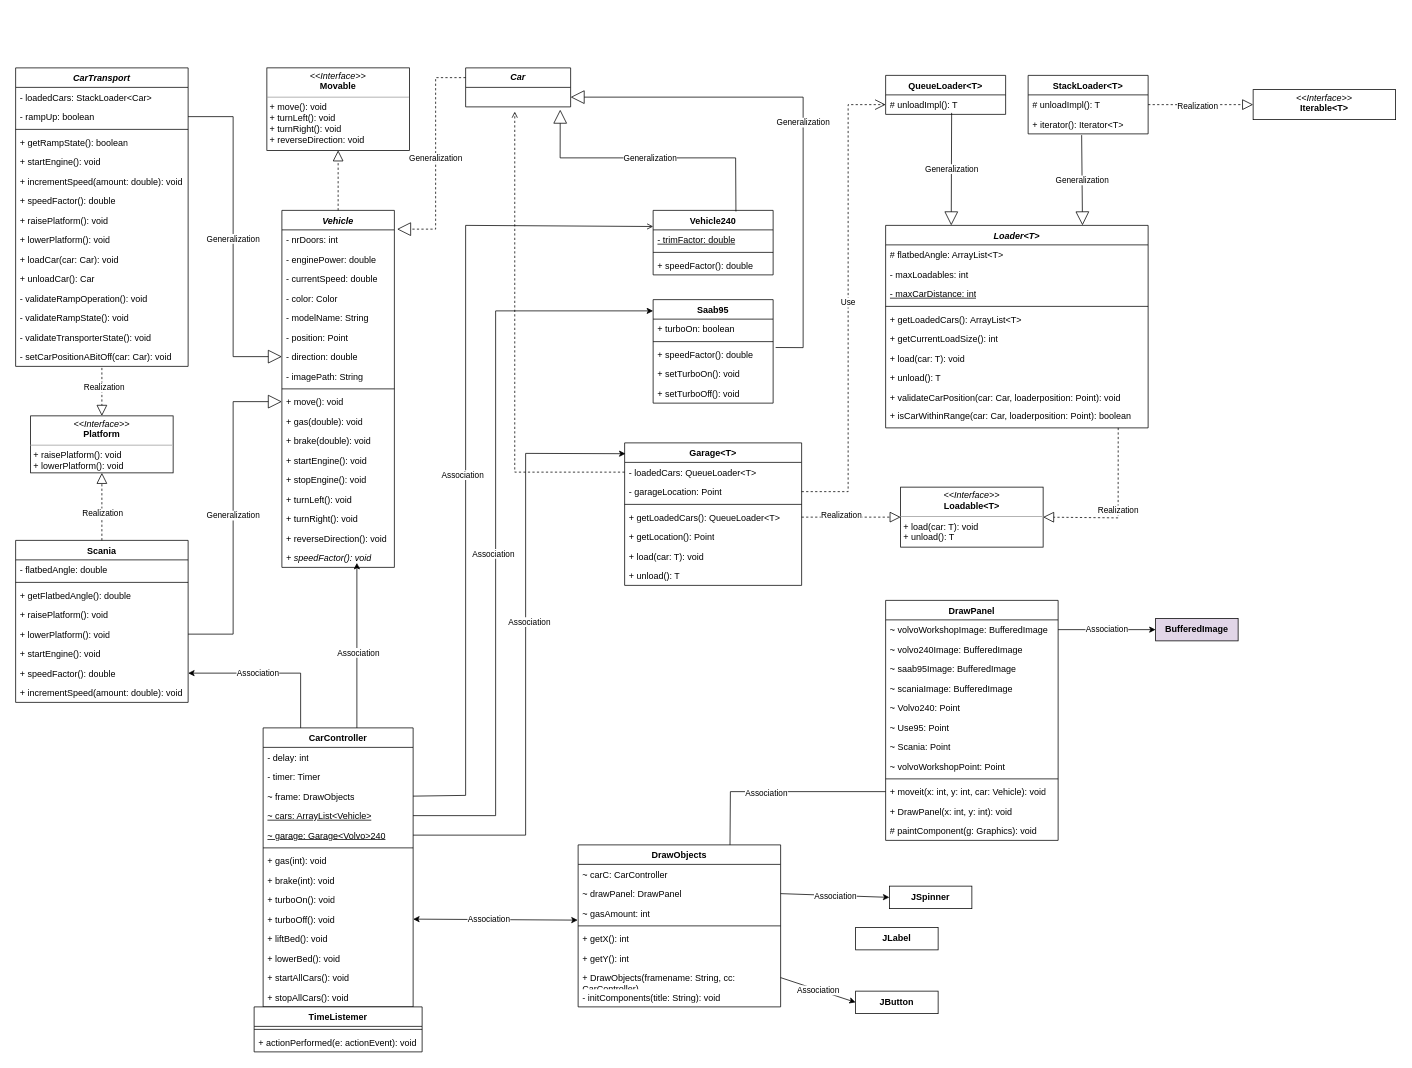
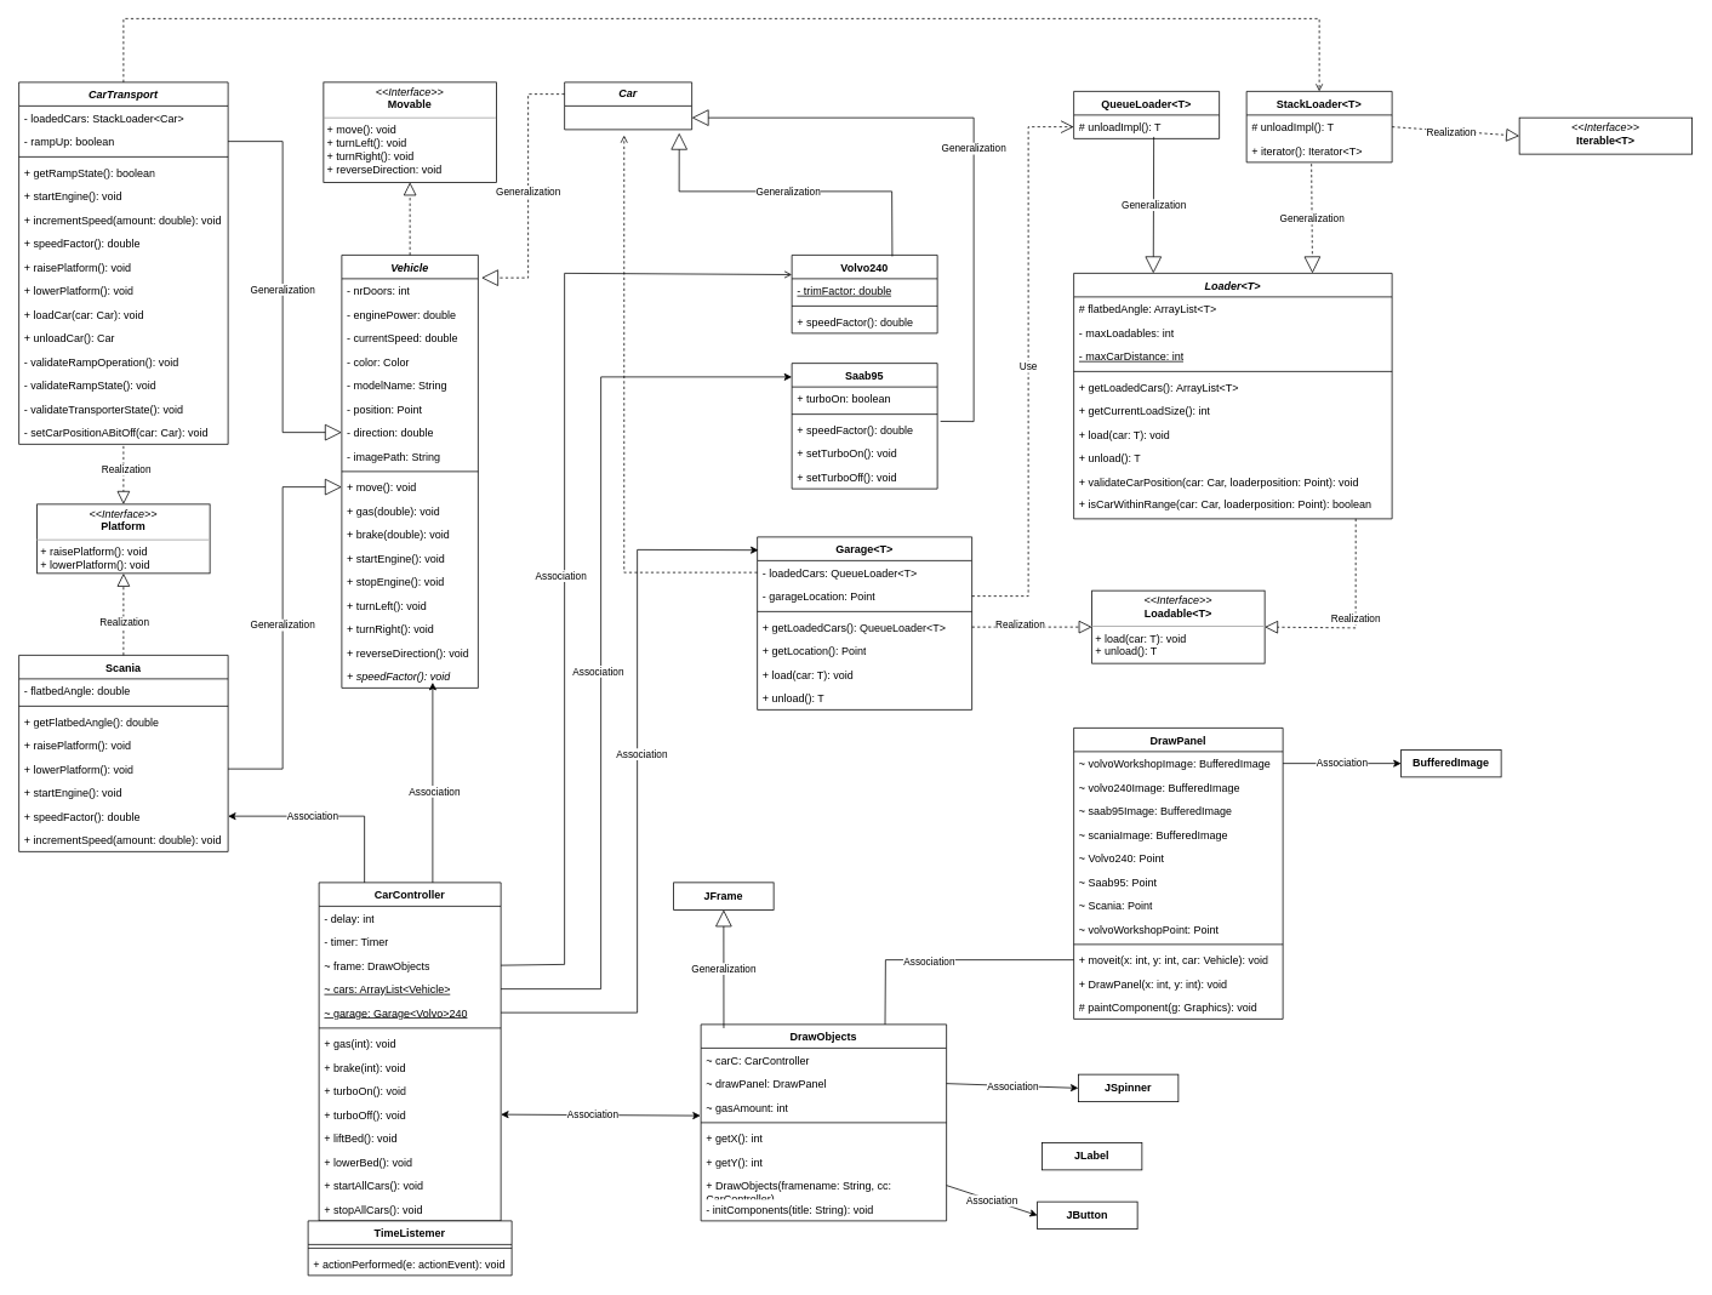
+ <mxCell id="122" style="edgeStyle=orthogonalEdgeStyle;rounded=0;orthogonalLoop=1;jettySize=auto;html=1;entryX=0.5;entryY=0;entryDx=0;entryDy=0;dashed=1;endArrow=open;endFill=0;strokeWidth=1;" edge="1" parent="1" source="123" target="91"><mxGeometry relative="1" as="geometry"><Array as="points"><mxPoint x="135" y="20" /><mxPoint x="1450" y="20" /></Array></mxGeometry></mxCell>
- <mxCell id="102" value="&lt;p style=&quot;margin:0px;margin-top:4px;text-align:center;&quot;&gt;&lt;i&gt;&amp;lt;&amp;lt;Interface&amp;gt;&amp;gt;&lt;/i&gt;&lt;br&gt;&lt;b&gt;Iterable&amp;lt;T&amp;gt;&lt;/b&gt;&lt;/p&gt;" style="verticalAlign=top;align=left;overflow=fill;html=1;whiteSpace=wrap;" vertex="1" parent="1"><mxGeometry x="1670" y="119" width="190" height="40" as="geometry" /></mxCell>
+ <mxCell id="102" value="&lt;p style=&quot;margin:0px;margin-top:4px;text-align:center;&quot;&gt;&lt;i&gt;&amp;lt;&amp;lt;Interface&amp;gt;&amp;gt;&lt;/i&gt;&lt;br&gt;&lt;b&gt;Iterable&amp;lt;T&amp;gt;&lt;/b&gt;&lt;/p&gt;" style="verticalAlign=top;align=left;overflow=fill;html=1;whiteSpace=wrap;" vertex="1" parent="1"><mxGeometry x="1670" y="129" width="190" height="40" as="geometry" /></mxCell>
- <mxCell id="101" value="Generalization" style="endArrow=block;endSize=16;endFill=0;html=1;rounded=0;exitX=0.446;exitY=1.064;exitDx=0;exitDy=0;entryX=0.75;entryY=0;entryDx=0;entryDy=0;exitPerimeter=0;" edge="1" parent="1" source="93" target="77"><mxGeometry width="160" relative="1" as="geometry"><mxPoint x="1100" y="40" as="sourcePoint" /><mxPoint x="1170" y="210" as="targetPoint" /></mxGeometry></mxCell>
+ <mxCell id="101" value="Generalization" style="endArrow=block;endSize=16;endFill=0;html=1;rounded=0;exitX=0.446;exitY=1.064;exitDx=0;exitDy=0;entryX=0.75;entryY=0;entryDx=0;entryDy=0;exitPerimeter=0;dashed=1;" edge="1" parent="1" source="93" target="77"><mxGeometry width="160" relative="1" as="geometry"><mxPoint x="1100" y="40" as="sourcePoint" /><mxPoint x="1170" y="210" as="targetPoint" /></mxGeometry></mxCell>
- <mxCell id="54" value="Vehicle240" style="swimlane;fontStyle=1;align=center;verticalAlign=top;childLayout=stackLayout;horizontal=1;startSize=26;horizontalStack=0;resizeParent=1;resizeParentMax=0;resizeLast=0;collapsible=1;marginBottom=0;whiteSpace=wrap;html=1;" vertex="1" parent="1"><mxGeometry x="870" y="280" width="160" height="86" as="geometry" /></mxCell>
+ <mxCell id="54" value="Volvo240" style="swimlane;fontStyle=1;align=center;verticalAlign=top;childLayout=stackLayout;horizontal=1;startSize=26;horizontalStack=0;resizeParent=1;resizeParentMax=0;resizeLast=0;collapsible=1;marginBottom=0;whiteSpace=wrap;html=1;" vertex="1" parent="1"><mxGeometry x="870" y="280" width="160" height="86" as="geometry" /></mxCell>
- <mxCell id="157" value="&lt;b&gt;BufferedImage&lt;/b&gt;" style="html=1;whiteSpace=wrap;fillColor=#e1d5e7;" vertex="1" parent="1"><mxGeometry x="1540" y="824" width="110" height="30" as="geometry" /></mxCell>
+ <mxCell id="157" value="&lt;b&gt;BufferedImage&lt;/b&gt;" style="html=1;whiteSpace=wrap;" vertex="1" parent="1"><mxGeometry x="1540" y="824" width="110" height="30" as="geometry" /></mxCell>
- <mxCell id="111" value="~ Use95: Point" style="text;strokeColor=none;fillColor=none;align=left;verticalAlign=top;spacingLeft=4;spacingRight=4;overflow=hidden;rotatable=0;points=[[0,0.5],[1,0.5]];portConstraint=eastwest;whiteSpace=wrap;html=1;" vertex="1" parent="105"><mxGeometry y="156" width="230" height="26" as="geometry" /></mxCell>
+ <mxCell id="111" value="~ Saab95: Point" style="text;strokeColor=none;fillColor=none;align=left;verticalAlign=top;spacingLeft=4;spacingRight=4;overflow=hidden;rotatable=0;points=[[0,0.5],[1,0.5]];portConstraint=eastwest;whiteSpace=wrap;html=1;" vertex="1" parent="105"><mxGeometry y="156" width="230" height="26" as="geometry" /></mxCell>
+ <mxCell id="118" value="&lt;b&gt;JFrame&lt;/b&gt;" style="html=1;whiteSpace=wrap;" vertex="1" parent="1"><mxGeometry x="740" y="970" width="110" height="30" as="geometry" /></mxCell>
+ <mxCell id="156" value="Generalization" style="endArrow=block;endSize=16;endFill=0;html=1;rounded=0;entryX=0.5;entryY=1;entryDx=0;entryDy=0;exitX=0.093;exitY=0.019;exitDx=0;exitDy=0;exitPerimeter=0;" edge="1" parent="1" source="17" target="118"><mxGeometry width="160" relative="1" as="geometry"><mxPoint x="795" y="1120" as="sourcePoint" /><mxPoint x="1200" y="1141" as="targetPoint" /></mxGeometry></mxCell>
- <mxCell id="120" value="&lt;b&gt;JLabel&lt;/b&gt;" style="html=1;whiteSpace=wrap;" vertex="1" parent="1"><mxGeometry x="1140" y="1236" width="110" height="30" as="geometry" /></mxCell>
+ <mxCell id="120" value="&lt;b&gt;JLabel&lt;/b&gt;" style="html=1;whiteSpace=wrap;" vertex="1" parent="1"><mxGeometry x="1145" y="1256" width="110" height="30" as="geometry" /></mxCell>
